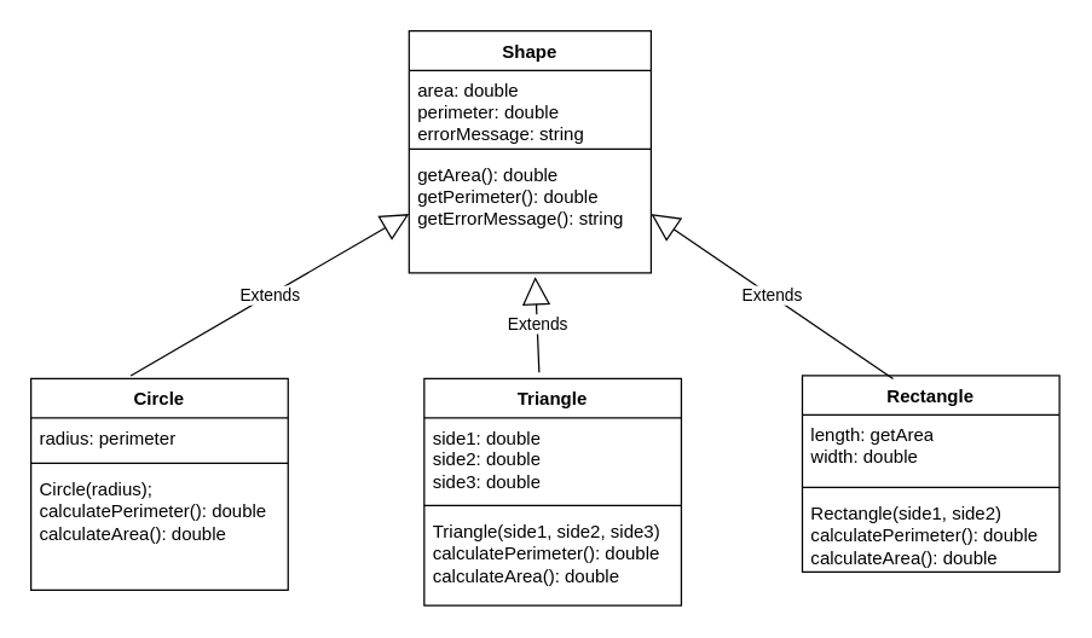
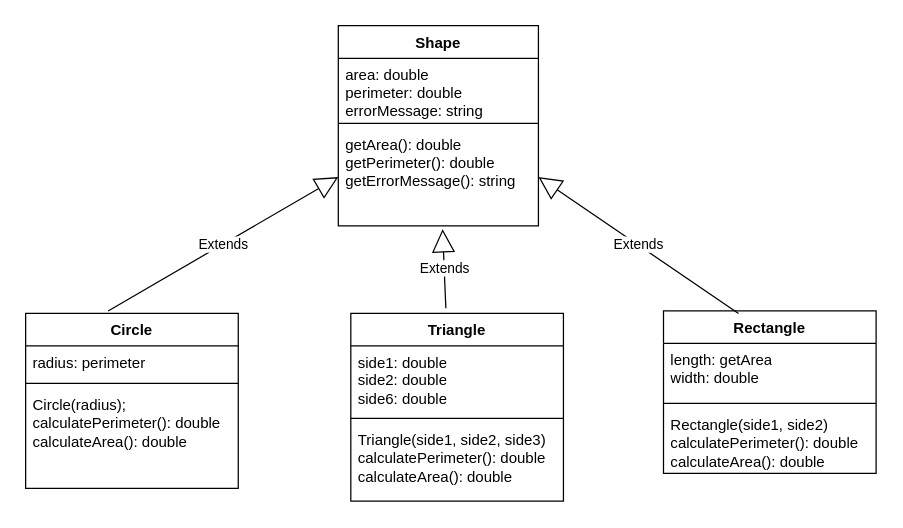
- <mxCell id="7" value="side1: double&lt;br&gt;side2: double&lt;br style=&quot;border-color: var(--border-color);&quot;&gt;side3: double" style="text;strokeColor=none;fillColor=none;align=left;verticalAlign=top;spacingLeft=4;spacingRight=4;overflow=hidden;rotatable=0;points=[[0,0.5],[1,0.5]];portConstraint=eastwest;whiteSpace=wrap;html=1;" parent="6" vertex="1"><mxGeometry y="26" width="170" height="54" as="geometry" /></mxCell>
+ <mxCell id="7" value="side1: double&lt;br&gt;side2: double&lt;br style=&quot;border-color: var(--border-color);&quot;&gt;side6: double" style="text;strokeColor=none;fillColor=none;align=left;verticalAlign=top;spacingLeft=4;spacingRight=4;overflow=hidden;rotatable=0;points=[[0,0.5],[1,0.5]];portConstraint=eastwest;whiteSpace=wrap;html=1;" parent="6" vertex="1"><mxGeometry y="26" width="170" height="54" as="geometry" /></mxCell>
